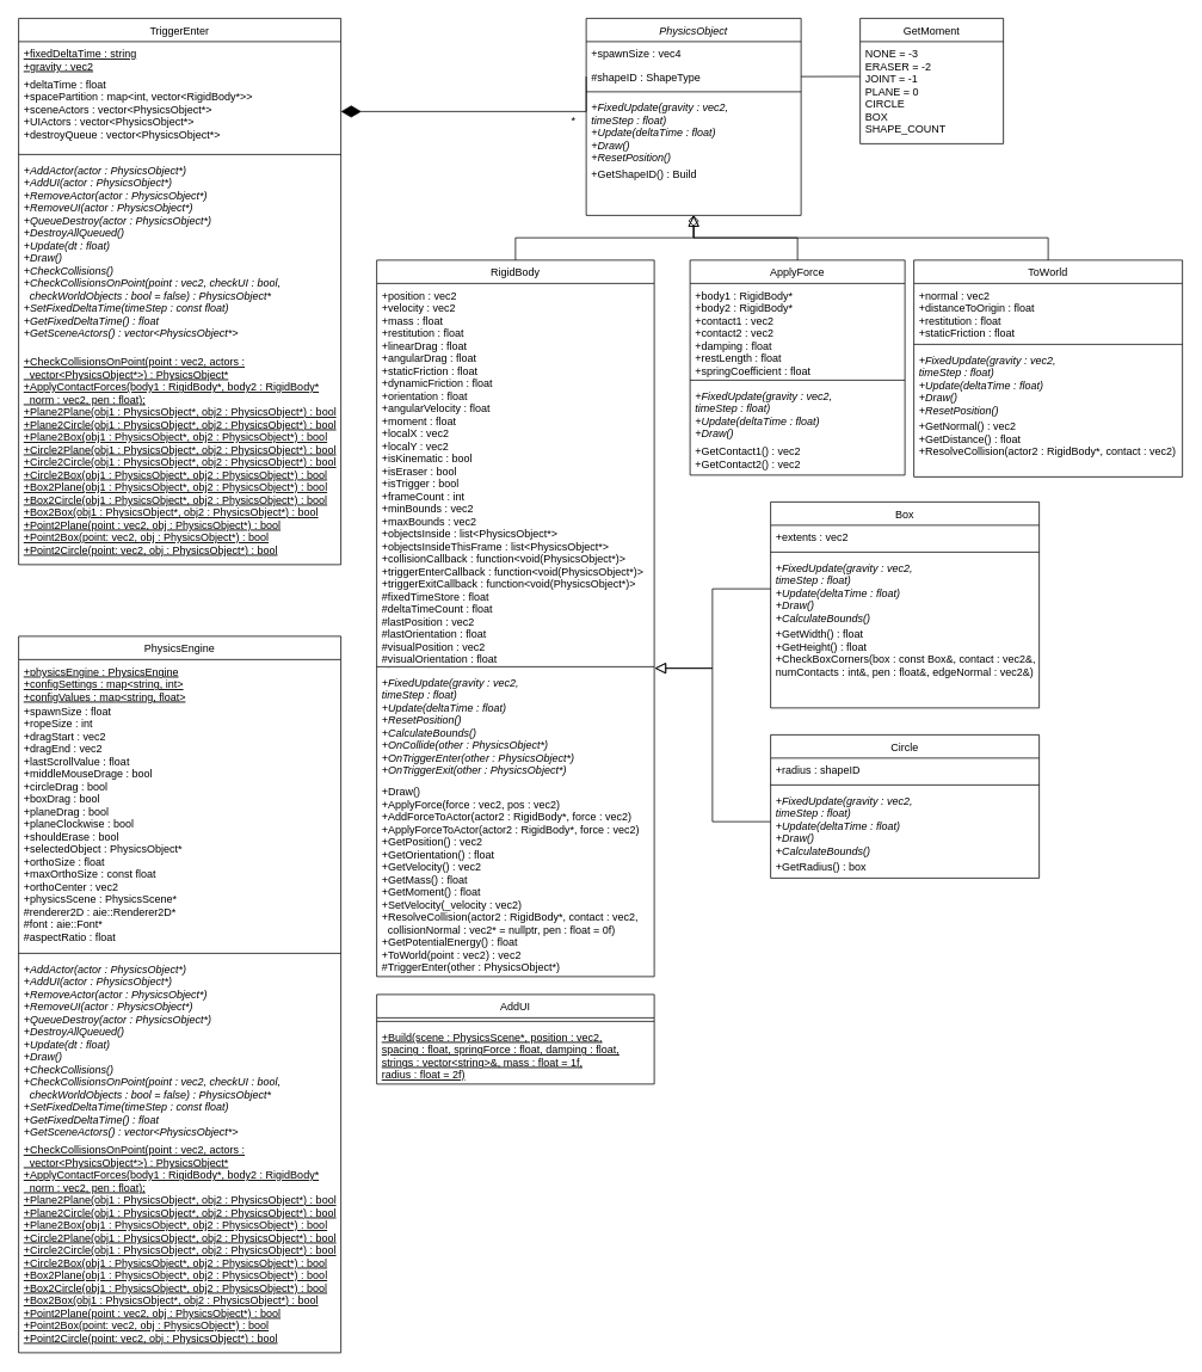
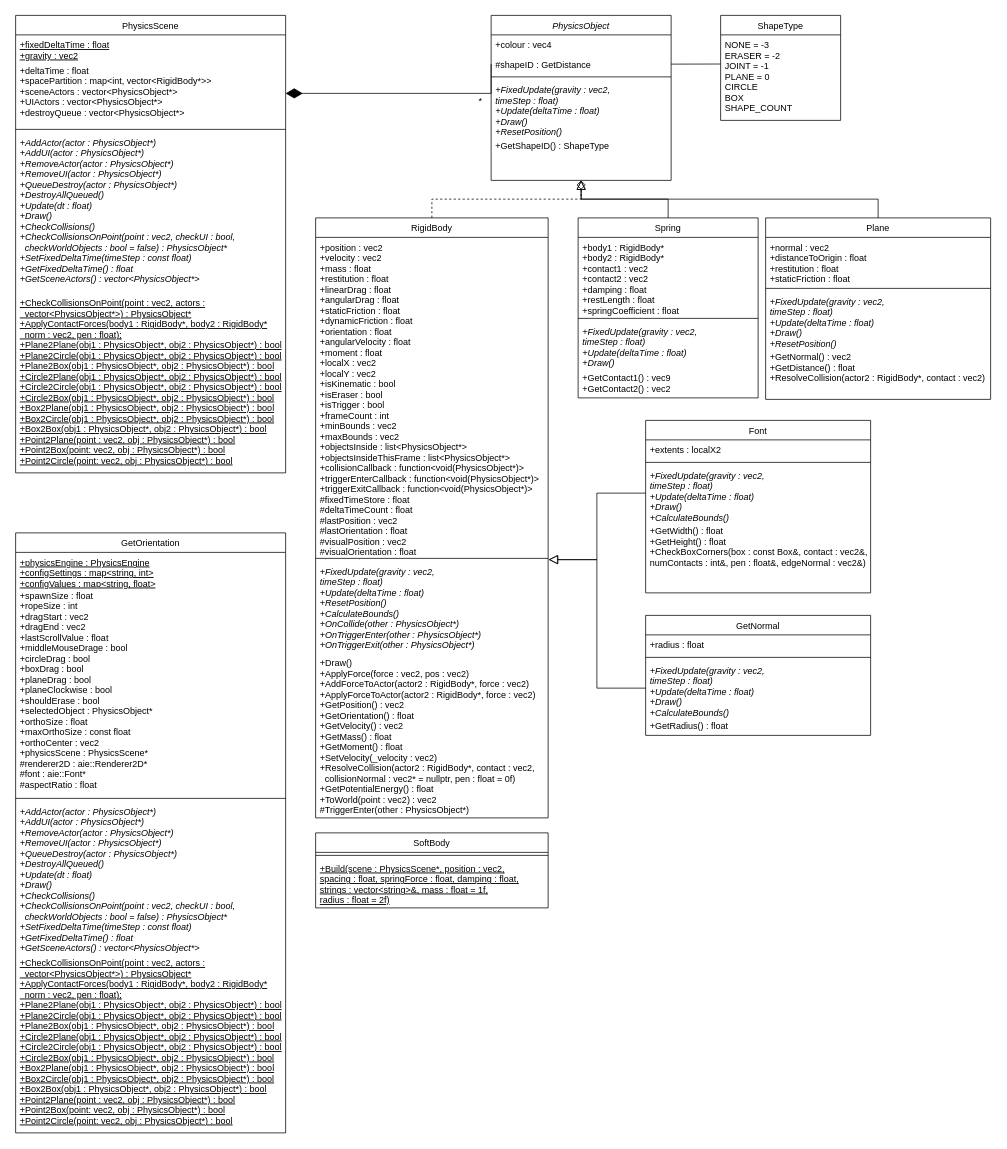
- <mxCell id="33" value="TriggerEnter" style="swimlane;fontStyle=0;align=center;verticalAlign=top;childLayout=stackLayout;horizontal=1;startSize=26;horizontalStack=0;resizeParent=1;resizeLast=0;collapsible=1;marginBottom=0;rounded=0;shadow=0;strokeWidth=1;" vertex="1" parent="1"><mxGeometry x="20" y="20" width="360" height="610" as="geometry"><mxRectangle x="230" y="140" width="160" height="26" as="alternateBounds" /></mxGeometry></mxCell>
+ <mxCell id="33" value="PhysicsScene" style="swimlane;fontStyle=0;align=center;verticalAlign=top;childLayout=stackLayout;horizontal=1;startSize=26;horizontalStack=0;resizeParent=1;resizeLast=0;collapsible=1;marginBottom=0;rounded=0;shadow=0;strokeWidth=1;" vertex="1" parent="1"><mxGeometry x="20" y="20" width="360" height="610" as="geometry"><mxRectangle x="230" y="140" width="160" height="26" as="alternateBounds" /></mxGeometry></mxCell>
- <mxCell id="14" value="GetMoment" style="swimlane;fontStyle=0;align=center;verticalAlign=top;childLayout=stackLayout;horizontal=1;startSize=26;horizontalStack=0;resizeParent=1;resizeLast=0;collapsible=1;marginBottom=0;rounded=0;shadow=0;strokeWidth=1;" vertex="1" parent="1"><mxGeometry x="960" y="20" width="160" height="140" as="geometry"><mxRectangle x="130" y="380" width="160" height="26" as="alternateBounds" /></mxGeometry></mxCell>
+ <mxCell id="14" value="ShapeType" style="swimlane;fontStyle=0;align=center;verticalAlign=top;childLayout=stackLayout;horizontal=1;startSize=26;horizontalStack=0;resizeParent=1;resizeLast=0;collapsible=1;marginBottom=0;rounded=0;shadow=0;strokeWidth=1;" vertex="1" parent="1"><mxGeometry x="960" y="20" width="160" height="140" as="geometry"><mxRectangle x="130" y="380" width="160" height="26" as="alternateBounds" /></mxGeometry></mxCell>
- <mxCell id="34" value="+fixedDeltaTime : string&#10;+gravity : vec2" style="text;align=left;verticalAlign=top;spacingLeft=4;spacingRight=4;overflow=hidden;rotatable=0;points=[[0,0.5],[1,0.5]];portConstraint=eastwest;fontStyle=4" vertex="1" parent="33"><mxGeometry y="26" width="360" height="34" as="geometry" /></mxCell>
+ <mxCell id="34" value="+fixedDeltaTime : float&#10;+gravity : vec2" style="text;align=left;verticalAlign=top;spacingLeft=4;spacingRight=4;overflow=hidden;rotatable=0;points=[[0,0.5],[1,0.5]];portConstraint=eastwest;fontStyle=4" vertex="1" parent="33"><mxGeometry y="26" width="360" height="34" as="geometry" /></mxCell>
- <mxCell id="3" value="+spawnSize : vec4" style="text;align=left;verticalAlign=top;spacingLeft=4;spacingRight=4;overflow=hidden;rotatable=0;points=[[0,0.5],[1,0.5]];portConstraint=eastwest;" parent="2" vertex="1"><mxGeometry y="26" width="240" height="26" as="geometry" /></mxCell>
+ <mxCell id="3" value="+colour : vec4" style="text;align=left;verticalAlign=top;spacingLeft=4;spacingRight=4;overflow=hidden;rotatable=0;points=[[0,0.5],[1,0.5]];portConstraint=eastwest;" parent="2" vertex="1"><mxGeometry y="26" width="240" height="26" as="geometry" /></mxCell>
- <mxCell id="4" value="#shapeID : ShapeType" style="text;align=left;verticalAlign=top;spacingLeft=4;spacingRight=4;overflow=hidden;rotatable=0;points=[[0,0.5],[1,0.5]];portConstraint=eastwest;rounded=0;shadow=0;html=0;" parent="2" vertex="1"><mxGeometry y="52" width="240" height="26" as="geometry" /></mxCell>
+ <mxCell id="4" value="#shapeID : GetDistance" style="text;align=left;verticalAlign=top;spacingLeft=4;spacingRight=4;overflow=hidden;rotatable=0;points=[[0,0.5],[1,0.5]];portConstraint=eastwest;rounded=0;shadow=0;html=0;" parent="2" vertex="1"><mxGeometry y="52" width="240" height="26" as="geometry" /></mxCell>
- <mxCell id="7" value="+GetShapeID() : Build" style="text;align=left;verticalAlign=top;spacingLeft=4;spacingRight=4;overflow=hidden;rotatable=0;points=[[0,0.5],[1,0.5]];portConstraint=eastwest;fontStyle=0" vertex="1" parent="2"><mxGeometry y="160" width="240" height="60" as="geometry" /></mxCell>
+ <mxCell id="7" value="+GetShapeID() : ShapeType" style="text;align=left;verticalAlign=top;spacingLeft=4;spacingRight=4;overflow=hidden;rotatable=0;points=[[0,0.5],[1,0.5]];portConstraint=eastwest;fontStyle=0" vertex="1" parent="2"><mxGeometry y="160" width="240" height="60" as="geometry" /></mxCell>
- <mxCell id="13" value="" style="endArrow=block;endSize=10;endFill=0;shadow=0;strokeWidth=1;rounded=0;edgeStyle=elbowEdgeStyle;elbow=vertical;" parent="1" source="8" target="2" edge="1"><mxGeometry width="160" relative="1" as="geometry"><mxPoint x="560" y="103" as="sourcePoint" /><mxPoint x="560" y="103" as="targetPoint" /></mxGeometry></mxCell>
+ <mxCell id="13" value="" style="endArrow=block;endSize=10;endFill=0;shadow=0;strokeWidth=1;rounded=0;edgeStyle=elbowEdgeStyle;elbow=vertical;dashed=1;" parent="1" source="8" target="2" edge="1"><mxGeometry width="160" relative="1" as="geometry"><mxPoint x="560" y="103" as="sourcePoint" /><mxPoint x="560" y="103" as="targetPoint" /></mxGeometry></mxCell>
- <mxCell id="50" value="ApplyForce" style="swimlane;fontStyle=0;align=center;verticalAlign=top;childLayout=stackLayout;horizontal=1;startSize=26;horizontalStack=0;resizeParent=1;resizeLast=0;collapsible=1;marginBottom=0;rounded=0;shadow=0;strokeWidth=1;" vertex="1" parent="1"><mxGeometry x="770" y="290" width="240" height="240" as="geometry"><mxRectangle x="230" y="140" width="160" height="26" as="alternateBounds" /></mxGeometry></mxCell>
+ <mxCell id="50" value="Spring" style="swimlane;fontStyle=0;align=center;verticalAlign=top;childLayout=stackLayout;horizontal=1;startSize=26;horizontalStack=0;resizeParent=1;resizeLast=0;collapsible=1;marginBottom=0;rounded=0;shadow=0;strokeWidth=1;" vertex="1" parent="1"><mxGeometry x="770" y="290" width="240" height="240" as="geometry"><mxRectangle x="230" y="140" width="160" height="26" as="alternateBounds" /></mxGeometry></mxCell>
- <mxCell id="17" value="ToWorld" style="swimlane;fontStyle=0;align=center;verticalAlign=top;childLayout=stackLayout;horizontal=1;startSize=26;horizontalStack=0;resizeParent=1;resizeLast=0;collapsible=1;marginBottom=0;rounded=0;shadow=0;strokeWidth=1;" vertex="1" parent="1"><mxGeometry x="1020" y="290" width="300" height="242" as="geometry"><mxRectangle x="230" y="140" width="160" height="26" as="alternateBounds" /></mxGeometry></mxCell>
+ <mxCell id="17" value="Plane" style="swimlane;fontStyle=0;align=center;verticalAlign=top;childLayout=stackLayout;horizontal=1;startSize=26;horizontalStack=0;resizeParent=1;resizeLast=0;collapsible=1;marginBottom=0;rounded=0;shadow=0;strokeWidth=1;" vertex="1" parent="1"><mxGeometry x="1020" y="290" width="300" height="242" as="geometry"><mxRectangle x="230" y="140" width="160" height="26" as="alternateBounds" /></mxGeometry></mxCell>
- <mxCell id="54" value="+GetContact1() : vec2&#10;+GetContact2() : vec2" style="text;align=left;verticalAlign=top;spacingLeft=4;spacingRight=4;overflow=hidden;rotatable=0;points=[[0,0.5],[1,0.5]];portConstraint=eastwest;fontStyle=0" vertex="1" parent="50"><mxGeometry y="200" width="240" height="30" as="geometry" /></mxCell>
+ <mxCell id="54" value="+GetContact1() : vec9&#10;+GetContact2() : vec2" style="text;align=left;verticalAlign=top;spacingLeft=4;spacingRight=4;overflow=hidden;rotatable=0;points=[[0,0.5],[1,0.5]];portConstraint=eastwest;fontStyle=0" vertex="1" parent="50"><mxGeometry y="200" width="240" height="30" as="geometry" /></mxCell>
- <mxCell id="23" value="Box" style="swimlane;fontStyle=0;align=center;verticalAlign=top;childLayout=stackLayout;horizontal=1;startSize=26;horizontalStack=0;resizeParent=1;resizeLast=0;collapsible=1;marginBottom=0;rounded=0;shadow=0;strokeWidth=1;" vertex="1" parent="1"><mxGeometry x="860" y="560" width="300" height="230" as="geometry"><mxRectangle x="230" y="140" width="160" height="26" as="alternateBounds" /></mxGeometry></mxCell>
+ <mxCell id="23" value="Font" style="swimlane;fontStyle=0;align=center;verticalAlign=top;childLayout=stackLayout;horizontal=1;startSize=26;horizontalStack=0;resizeParent=1;resizeLast=0;collapsible=1;marginBottom=0;rounded=0;shadow=0;strokeWidth=1;" vertex="1" parent="1"><mxGeometry x="860" y="560" width="300" height="230" as="geometry"><mxRectangle x="230" y="140" width="160" height="26" as="alternateBounds" /></mxGeometry></mxCell>
- <mxCell id="24" value="+extents : vec2" style="text;align=left;verticalAlign=top;spacingLeft=4;spacingRight=4;overflow=hidden;rotatable=0;points=[[0,0.5],[1,0.5]];portConstraint=eastwest;" vertex="1" parent="23"><mxGeometry y="26" width="300" height="26" as="geometry" /></mxCell>
+ <mxCell id="24" value="+extents : localX2" style="text;align=left;verticalAlign=top;spacingLeft=4;spacingRight=4;overflow=hidden;rotatable=0;points=[[0,0.5],[1,0.5]];portConstraint=eastwest;" vertex="1" parent="23"><mxGeometry y="26" width="300" height="26" as="geometry" /></mxCell>
- <mxCell id="41" value="PhysicsEngine" style="swimlane;fontStyle=0;align=center;verticalAlign=top;childLayout=stackLayout;horizontal=1;startSize=26;horizontalStack=0;resizeParent=1;resizeLast=0;collapsible=1;marginBottom=0;rounded=0;shadow=0;strokeWidth=1;" vertex="1" parent="1"><mxGeometry x="20" y="710" width="360" height="800" as="geometry"><mxRectangle x="230" y="140" width="160" height="26" as="alternateBounds" /></mxGeometry></mxCell>
+ <mxCell id="41" value="GetOrientation" style="swimlane;fontStyle=0;align=center;verticalAlign=top;childLayout=stackLayout;horizontal=1;startSize=26;horizontalStack=0;resizeParent=1;resizeLast=0;collapsible=1;marginBottom=0;rounded=0;shadow=0;strokeWidth=1;" vertex="1" parent="1"><mxGeometry x="20" y="710" width="360" height="800" as="geometry"><mxRectangle x="230" y="140" width="160" height="26" as="alternateBounds" /></mxGeometry></mxCell>
- <mxCell id="28" value="Circle" style="swimlane;fontStyle=0;align=center;verticalAlign=top;childLayout=stackLayout;horizontal=1;startSize=26;horizontalStack=0;resizeParent=1;resizeLast=0;collapsible=1;marginBottom=0;rounded=0;shadow=0;strokeWidth=1;" vertex="1" parent="1"><mxGeometry x="860" y="820" width="300" height="160" as="geometry"><mxRectangle x="230" y="140" width="160" height="26" as="alternateBounds" /></mxGeometry></mxCell>
+ <mxCell id="28" value="GetNormal" style="swimlane;fontStyle=0;align=center;verticalAlign=top;childLayout=stackLayout;horizontal=1;startSize=26;horizontalStack=0;resizeParent=1;resizeLast=0;collapsible=1;marginBottom=0;rounded=0;shadow=0;strokeWidth=1;" vertex="1" parent="1"><mxGeometry x="860" y="820" width="300" height="160" as="geometry"><mxRectangle x="230" y="140" width="160" height="26" as="alternateBounds" /></mxGeometry></mxCell>
- <mxCell id="29" value="+radius : shapeID" style="text;align=left;verticalAlign=top;spacingLeft=4;spacingRight=4;overflow=hidden;rotatable=0;points=[[0,0.5],[1,0.5]];portConstraint=eastwest;" vertex="1" parent="28"><mxGeometry y="26" width="300" height="26" as="geometry" /></mxCell>
+ <mxCell id="29" value="+radius : float" style="text;align=left;verticalAlign=top;spacingLeft=4;spacingRight=4;overflow=hidden;rotatable=0;points=[[0,0.5],[1,0.5]];portConstraint=eastwest;" vertex="1" parent="28"><mxGeometry y="26" width="300" height="26" as="geometry" /></mxCell>
- <mxCell id="32" value="+GetRadius() : box&#10;" style="text;align=left;verticalAlign=top;spacingLeft=4;spacingRight=4;overflow=hidden;rotatable=0;points=[[0,0.5],[1,0.5]];portConstraint=eastwest;fontStyle=0" vertex="1" parent="28"><mxGeometry y="134" width="300" height="26" as="geometry" /></mxCell>
+ <mxCell id="32" value="+GetRadius() : float&#10;" style="text;align=left;verticalAlign=top;spacingLeft=4;spacingRight=4;overflow=hidden;rotatable=0;points=[[0,0.5],[1,0.5]];portConstraint=eastwest;fontStyle=0" vertex="1" parent="28"><mxGeometry y="134" width="300" height="26" as="geometry" /></mxCell>
- <mxCell id="47" value="AddUI" style="swimlane;fontStyle=0;align=center;verticalAlign=top;childLayout=stackLayout;horizontal=1;startSize=26;horizontalStack=0;resizeParent=1;resizeLast=0;collapsible=1;marginBottom=0;rounded=0;shadow=0;strokeWidth=1;" vertex="1" parent="1"><mxGeometry x="420" y="1110" width="310" height="100" as="geometry"><mxRectangle x="130" y="380" width="160" height="26" as="alternateBounds" /></mxGeometry></mxCell>
+ <mxCell id="47" value="SoftBody" style="swimlane;fontStyle=0;align=center;verticalAlign=top;childLayout=stackLayout;horizontal=1;startSize=26;horizontalStack=0;resizeParent=1;resizeLast=0;collapsible=1;marginBottom=0;rounded=0;shadow=0;strokeWidth=1;" vertex="1" parent="1"><mxGeometry x="420" y="1110" width="310" height="100" as="geometry"><mxRectangle x="130" y="380" width="160" height="26" as="alternateBounds" /></mxGeometry></mxCell>
